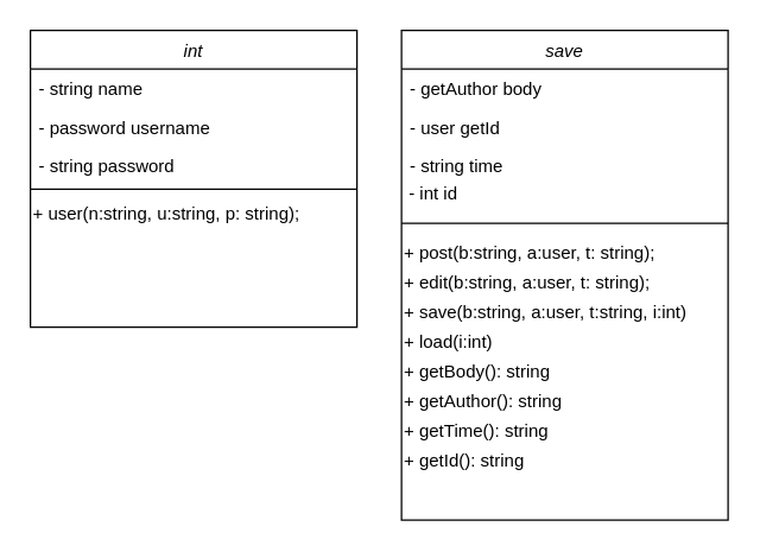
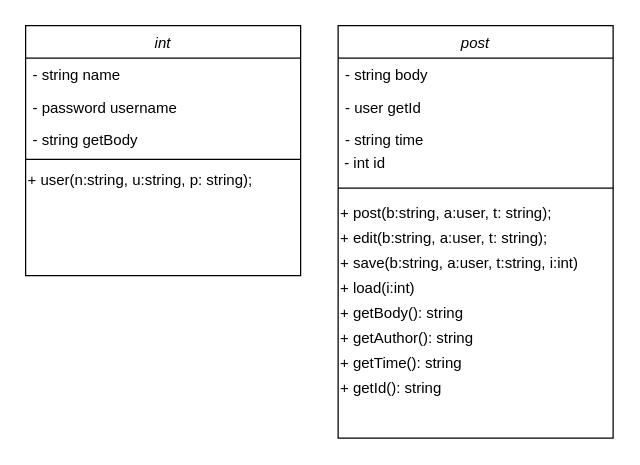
- <mxCell id="8" value="save" style="swimlane;fontStyle=2;align=center;verticalAlign=top;childLayout=stackLayout;horizontal=1;startSize=26;horizontalStack=0;resizeParent=1;resizeLast=0;collapsible=1;marginBottom=0;rounded=0;shadow=0;strokeWidth=1;" vertex="1" parent="1"><mxGeometry x="270" y="20" width="220" height="330" as="geometry"><mxRectangle x="220" y="120" width="160" height="26" as="alternateBounds" /></mxGeometry></mxCell>
+ <mxCell id="8" value="post" style="swimlane;fontStyle=2;align=center;verticalAlign=top;childLayout=stackLayout;horizontal=1;startSize=26;horizontalStack=0;resizeParent=1;resizeLast=0;collapsible=1;marginBottom=0;rounded=0;shadow=0;strokeWidth=1;" vertex="1" parent="1"><mxGeometry x="270" y="20" width="220" height="330" as="geometry"><mxRectangle x="220" y="120" width="160" height="26" as="alternateBounds" /></mxGeometry></mxCell>
- <mxCell id="9" value="- getAuthor body" style="text;align=left;verticalAlign=top;spacingLeft=4;spacingRight=4;overflow=hidden;rotatable=0;points=[[0,0.5],[1,0.5]];portConstraint=eastwest;" vertex="1" parent="8"><mxGeometry y="26" width="220" height="26" as="geometry" /></mxCell>
+ <mxCell id="9" value="- string body" style="text;align=left;verticalAlign=top;spacingLeft=4;spacingRight=4;overflow=hidden;rotatable=0;points=[[0,0.5],[1,0.5]];portConstraint=eastwest;" vertex="1" parent="8"><mxGeometry y="26" width="220" height="26" as="geometry" /></mxCell>
- <mxCell id="5" value="- string password" style="text;align=left;verticalAlign=top;spacingLeft=4;spacingRight=4;overflow=hidden;rotatable=0;points=[[0,0.5],[1,0.5]];portConstraint=eastwest;rounded=0;shadow=0;html=0;" parent="2" vertex="1"><mxGeometry y="78" width="220" height="22" as="geometry" /></mxCell>
+ <mxCell id="5" value="- string getBody" style="text;align=left;verticalAlign=top;spacingLeft=4;spacingRight=4;overflow=hidden;rotatable=0;points=[[0,0.5],[1,0.5]];portConstraint=eastwest;rounded=0;shadow=0;html=0;" parent="2" vertex="1"><mxGeometry y="78" width="220" height="22" as="geometry" /></mxCell>
